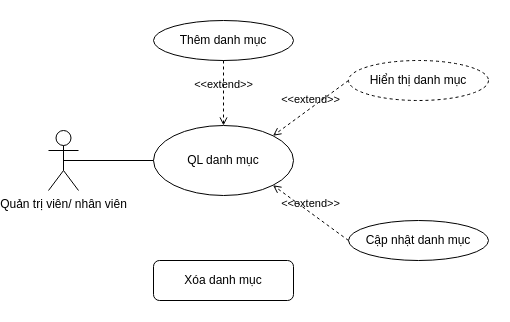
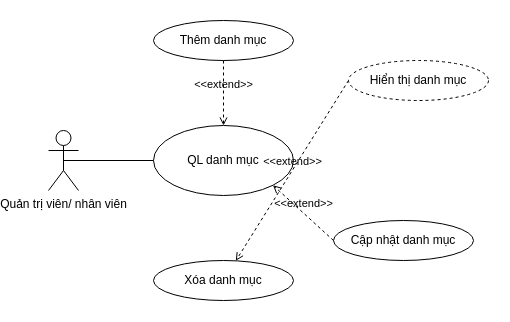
- <mxCell id="11" value="&amp;lt;&amp;lt;extend&amp;gt;&amp;gt;" style="html=1;verticalAlign=bottom;labelBackgroundColor=none;endArrow=open;endFill=0;dashed=1;rounded=0;entryX=1;entryY=0;entryDx=0;entryDy=0;exitX=0;exitY=0.5;exitDx=0;exitDy=0;" edge="1" source="10" parent="1" target="3"><mxGeometry width="160" relative="1" as="geometry"><mxPoint x="395.5" y="174.75" as="sourcePoint" /><mxPoint x="269.5" y="189.75" as="targetPoint" /></mxGeometry></mxCell>
+ <mxCell id="11" value="&amp;lt;&amp;lt;extend&amp;gt;&amp;gt;" style="html=1;verticalAlign=bottom;labelBackgroundColor=none;endArrow=open;endFill=0;dashed=1;rounded=0;exitX=0;exitY=0.5;exitDx=0;exitDy=0;" edge="1" source="10" parent="1" target="5"><mxGeometry width="160" relative="1" as="geometry"><mxPoint x="395.5" y="174.75" as="sourcePoint" /><mxPoint x="269.5" y="189.75" as="targetPoint" /></mxGeometry></mxCell>
- <mxCell id="6" value="Cập nhật danh mục" style="ellipse;whiteSpace=wrap;html=1;" parent="1" vertex="1"><mxGeometry x="320" y="220" width="140" height="40" as="geometry" /></mxCell>
+ <mxCell id="6" value="Cập nhật danh mục" style="ellipse;whiteSpace=wrap;html=1;" parent="1" vertex="1"><mxGeometry x="305" y="220" width="140" height="40" as="geometry" /></mxCell>
- <mxCell id="5" value="Xóa danh mục" style="whiteSpace=wrap;html=1;rounded=1;" parent="1" vertex="1"><mxGeometry x="125" y="260" width="140" height="40" as="geometry" /></mxCell>
+ <mxCell id="5" value="Xóa danh mục" style="ellipse;whiteSpace=wrap;html=1;" parent="1" vertex="1"><mxGeometry x="125" y="260" width="140" height="40" as="geometry" /></mxCell>
